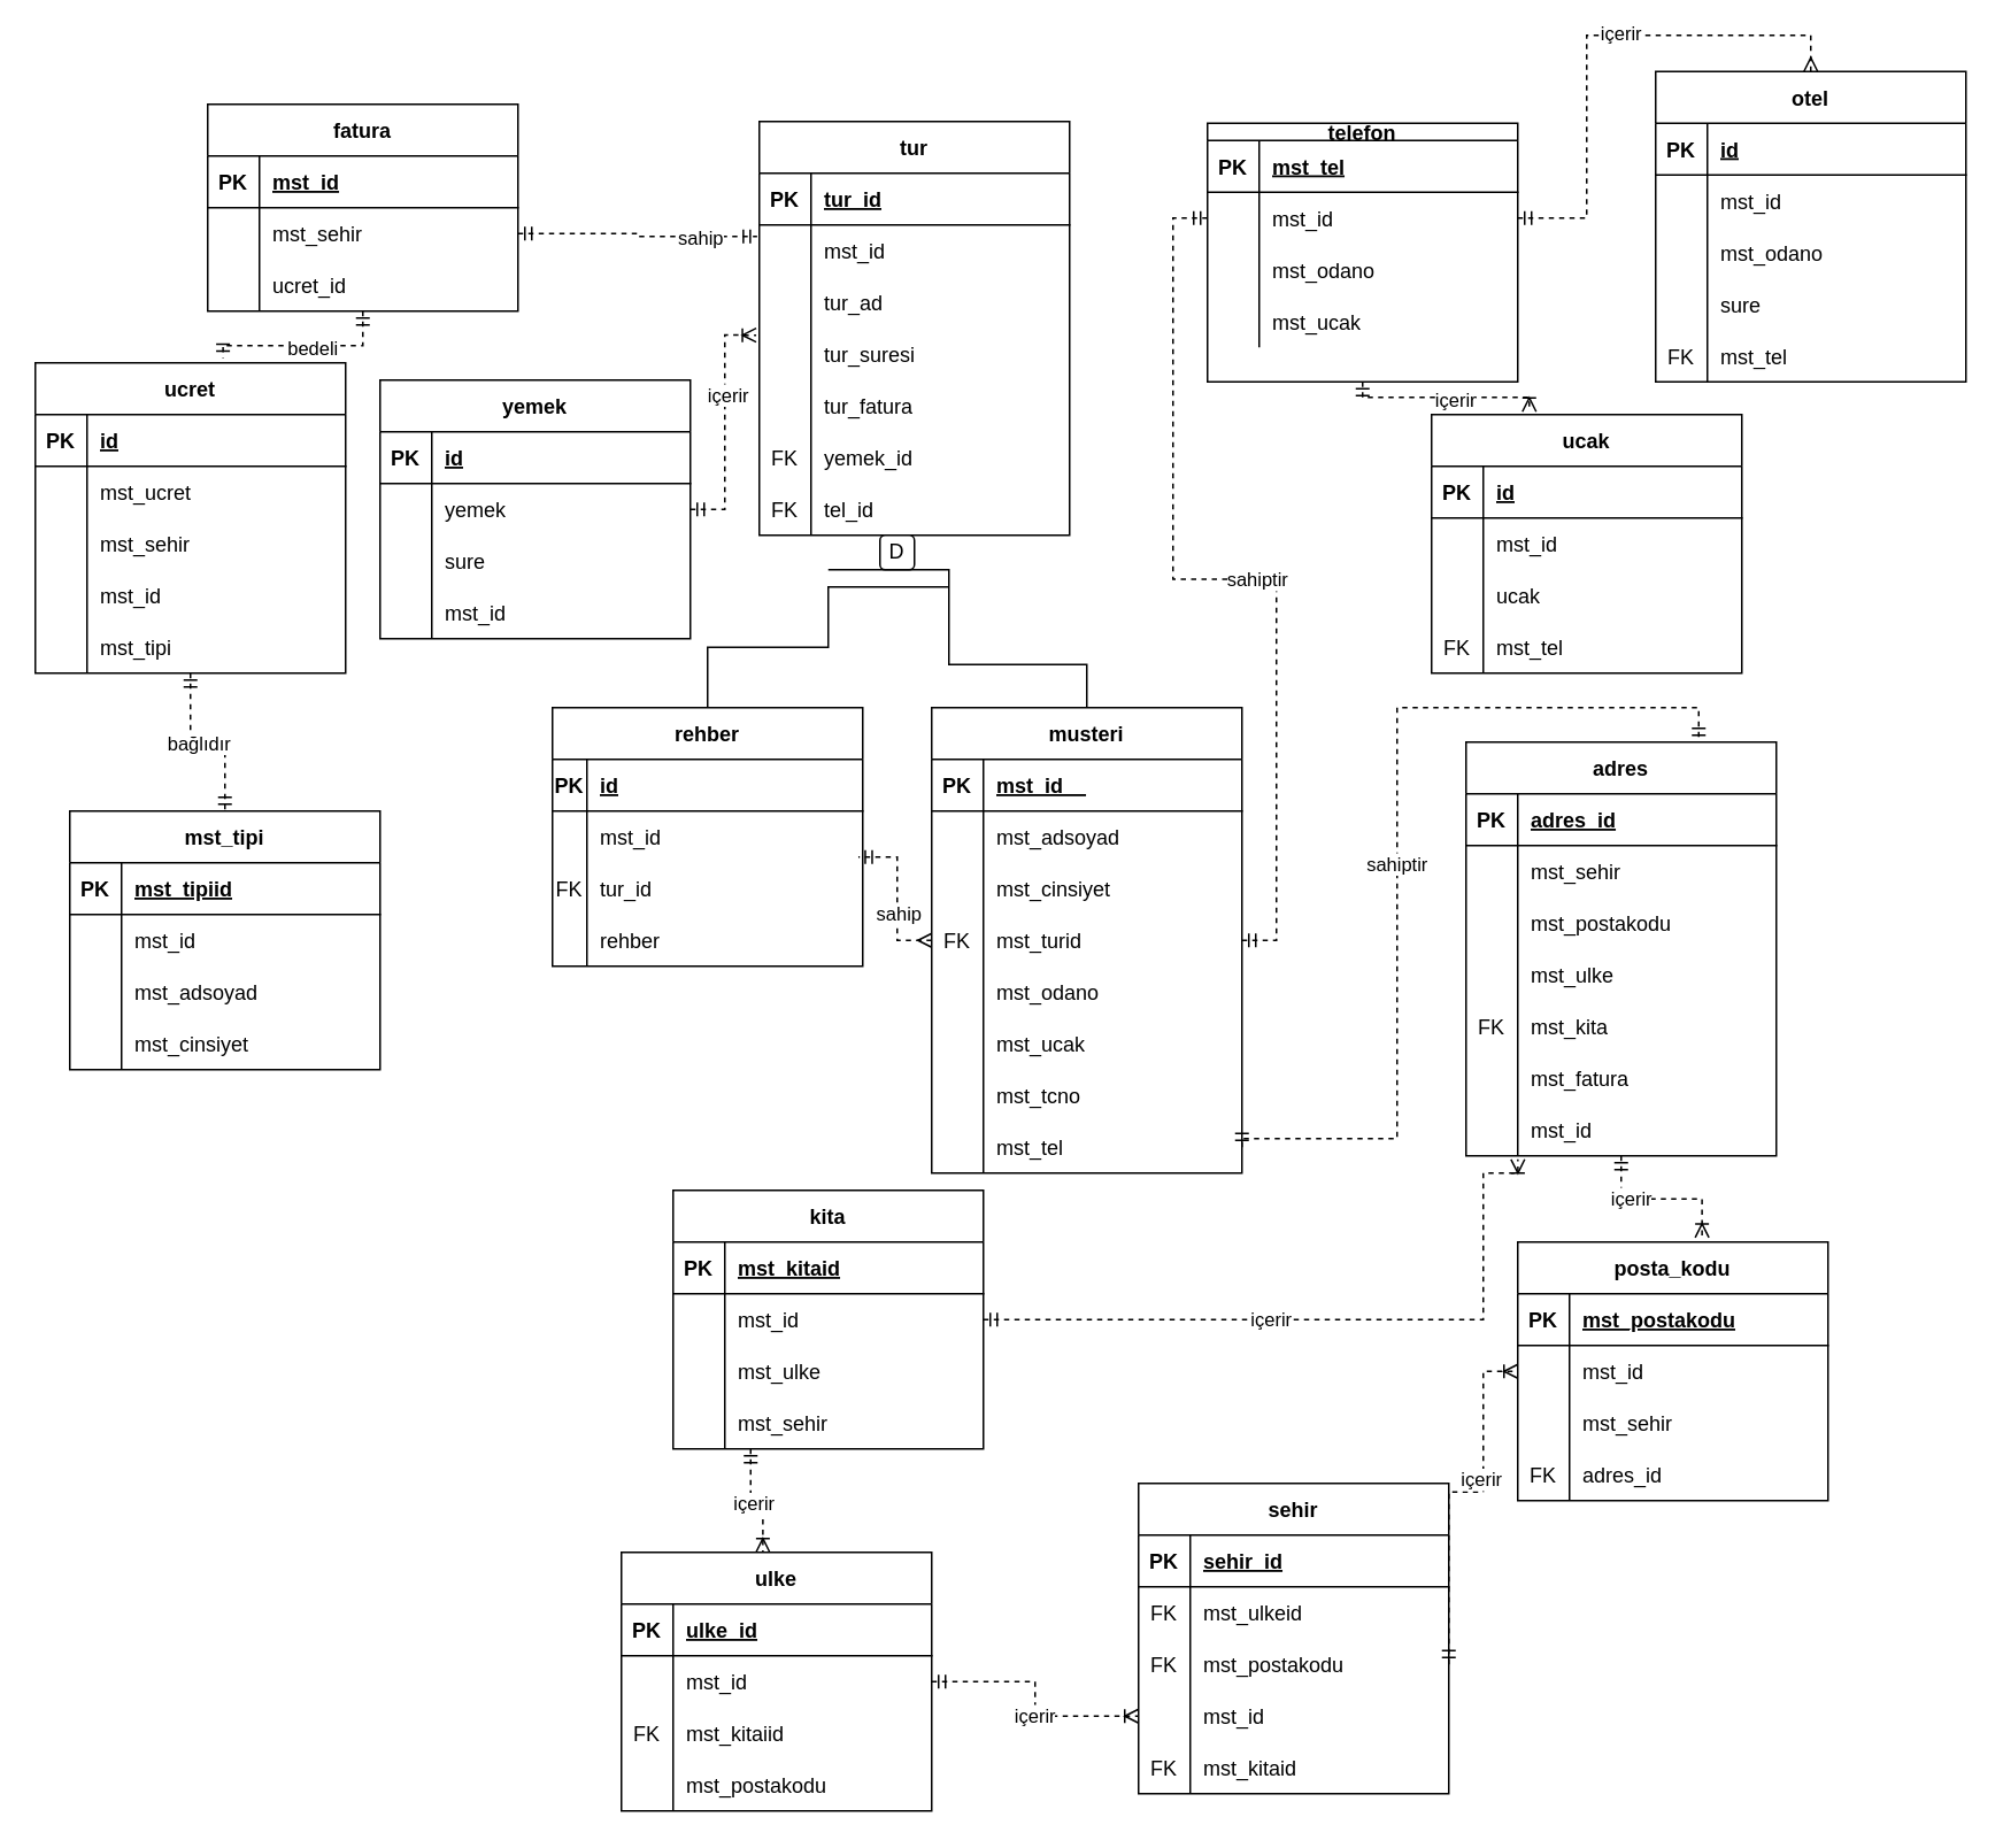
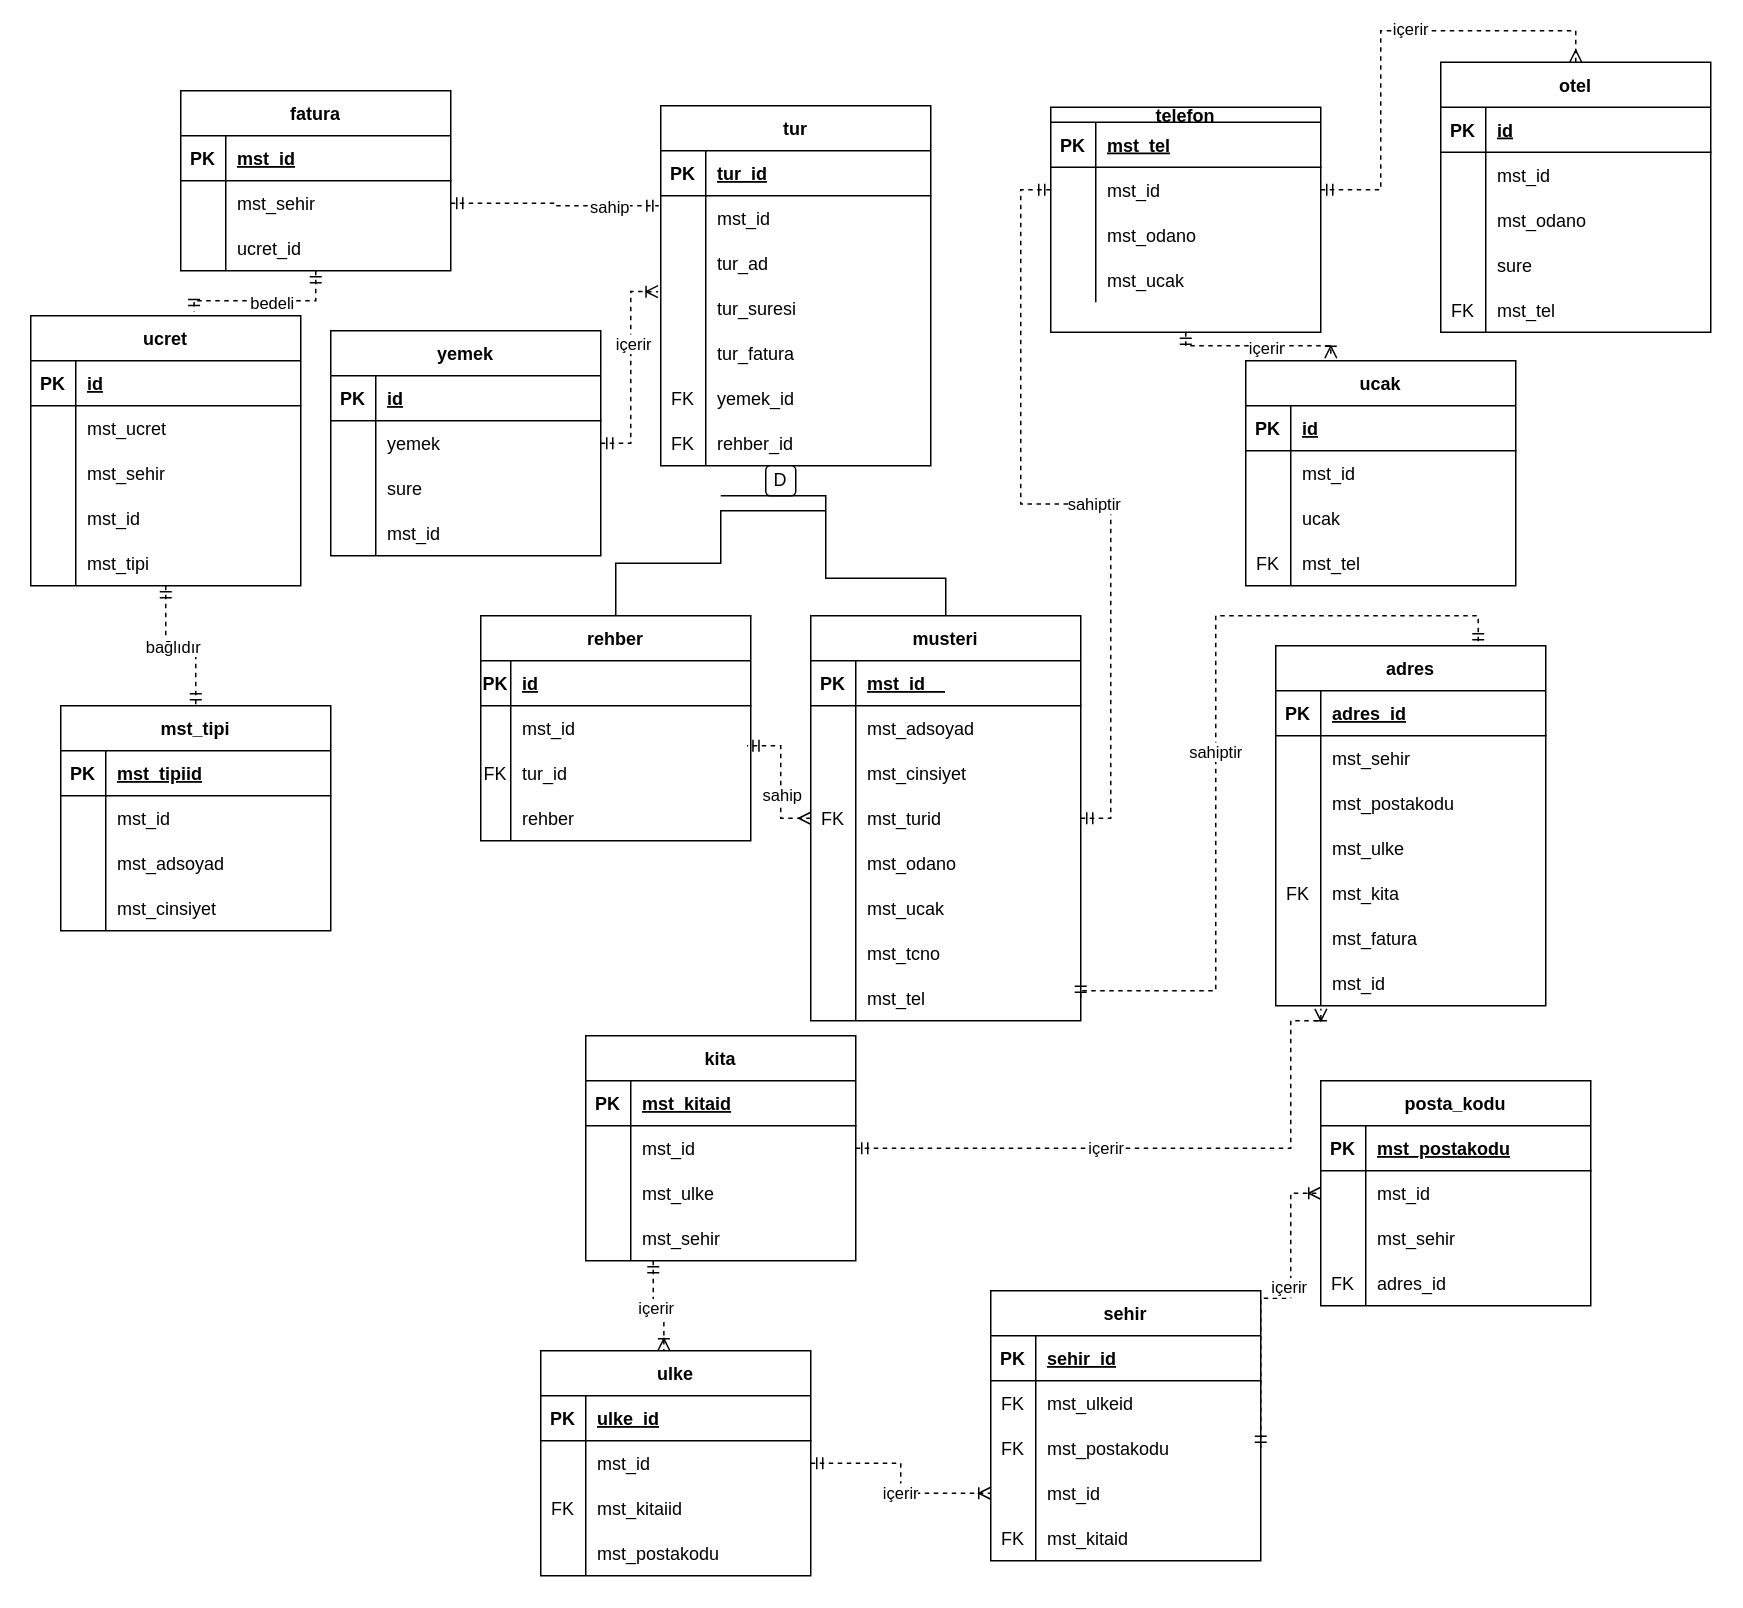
- <mxCell id="51" value="tel_id" style="shape=partialRectangle;connectable=0;fillColor=none;top=0;left=0;bottom=0;right=0;align=left;spacingLeft=6;overflow=hidden;" vertex="1" parent="49"><mxGeometry x="30" width="150" height="30" as="geometry"><mxRectangle width="150" height="30" as="alternateBounds" /></mxGeometry></mxCell>
+ <mxCell id="51" value="rehber_id" style="shape=partialRectangle;connectable=0;fillColor=none;top=0;left=0;bottom=0;right=0;align=left;spacingLeft=6;overflow=hidden;" vertex="1" parent="49"><mxGeometry x="30" width="150" height="30" as="geometry"><mxRectangle width="150" height="30" as="alternateBounds" /></mxGeometry></mxCell>
- <mxCell id="125" style="edgeStyle=orthogonalEdgeStyle;rounded=0;orthogonalLoop=1;jettySize=auto;html=1;exitX=0.5;exitY=1;exitDx=0;exitDy=0;entryX=0.594;entryY=-0.017;entryDx=0;entryDy=0;entryPerimeter=0;startArrow=ERmandOne;startFill=0;endArrow=ERoneToMany;endFill=0;dashed=1;" edge="1" parent="1" source="127" target="165"><mxGeometry relative="1" as="geometry" /></mxCell>
- <mxCell id="126" value="içerir" style="edgeLabel;html=1;align=center;verticalAlign=middle;resizable=0;points=[];" connectable="0" vertex="1" parent="125"><mxGeometry x="-0.355" y="1" relative="1" as="geometry"><mxPoint as="offset" /></mxGeometry></mxCell>
